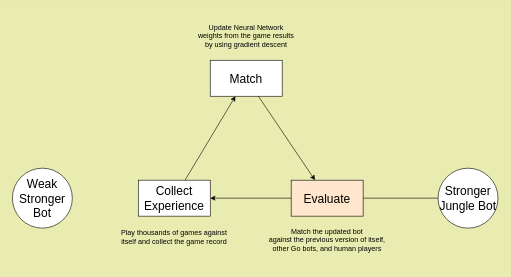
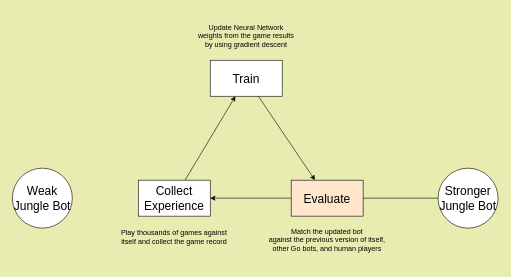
- <mxCell id="2" value="&lt;font style=&quot;font-size: 20px;&quot;&gt;Match&lt;/font&gt;" style="rounded=0;whiteSpace=wrap;html=1;fillStyle=auto;" vertex="1" parent="1"><mxGeometry x="350" y="100" width="120" height="60" as="geometry" /></mxCell>
+ <mxCell id="2" value="&lt;font style=&quot;font-size: 20px;&quot;&gt;Train&lt;/font&gt;" style="rounded=0;whiteSpace=wrap;html=1;fillStyle=auto;" vertex="1" parent="1"><mxGeometry x="350" y="100" width="120" height="60" as="geometry" /></mxCell>
- <mxCell id="3" value="&lt;font style=&quot;font-size: 20px;&quot;&gt;Weak Stronger Bot&lt;/font&gt;" style="ellipse;whiteSpace=wrap;html=1;aspect=fixed;" vertex="1" parent="1"><mxGeometry x="20" y="280" width="100" height="100" as="geometry" /></mxCell>
+ <mxCell id="3" value="&lt;font style=&quot;font-size: 20px;&quot;&gt;Weak Jungle Bot&lt;/font&gt;" style="ellipse;whiteSpace=wrap;html=1;aspect=fixed;" vertex="1" parent="1"><mxGeometry x="20" y="280" width="100" height="100" as="geometry" /></mxCell>
